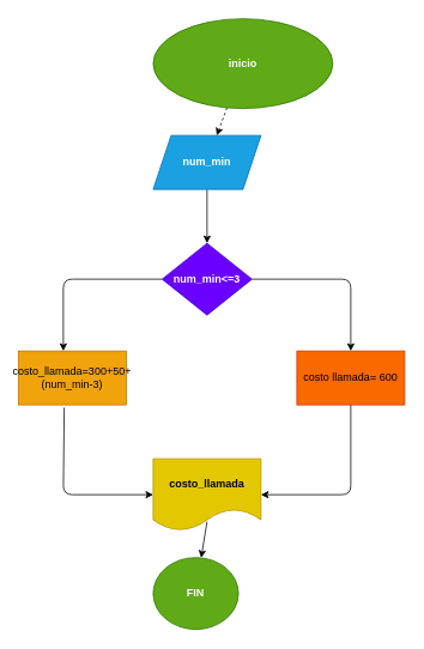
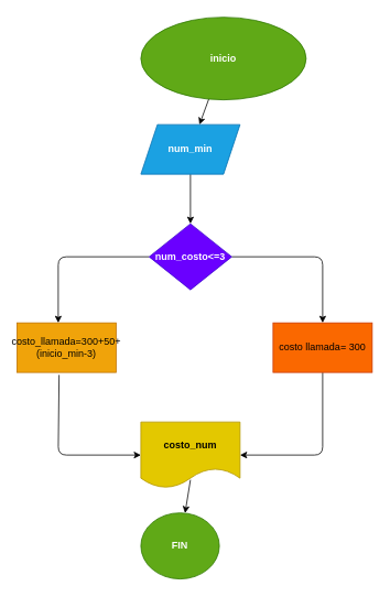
- <mxCell id="2" value="" style="edgeStyle=none;html=1;dashed=1;" edge="1" parent="1" source="3" target="6"><mxGeometry relative="1" as="geometry" /></mxCell>
+ <mxCell id="2" value="" style="edgeStyle=none;html=1;" edge="1" parent="1" source="3" target="6"><mxGeometry relative="1" as="geometry" /></mxCell>
- <mxCell id="9" value="&lt;b&gt;num_min&amp;lt;=3&lt;/b&gt;" style="rhombus;whiteSpace=wrap;html=1;fillColor=#6a00ff;fontColor=#ffffff;strokeColor=#3700CC;" vertex="1" parent="1"><mxGeometry x="180" y="270" width="100" height="80" as="geometry" /></mxCell>
+ <mxCell id="9" value="&lt;b&gt;num_costo&amp;lt;=3&lt;/b&gt;" style="rhombus;whiteSpace=wrap;html=1;fillColor=#6a00ff;fontColor=#ffffff;strokeColor=#3700CC;" vertex="1" parent="1"><mxGeometry x="180" y="270" width="100" height="80" as="geometry" /></mxCell>
- <mxCell id="11" value="costo_llamada=300+50+(num_min-3)" style="rounded=0;whiteSpace=wrap;html=1;fillColor=#f0a30a;fontColor=#000000;strokeColor=#BD7000;" vertex="1" parent="1"><mxGeometry x="20" y="390" width="120" height="60" as="geometry" /></mxCell>
+ <mxCell id="11" value="costo_llamada=300+50+(inicio_min-3)" style="rounded=0;whiteSpace=wrap;html=1;fillColor=#f0a30a;fontColor=#000000;strokeColor=#BD7000;" vertex="1" parent="1"><mxGeometry x="20" y="390" width="120" height="60" as="geometry" /></mxCell>
- <mxCell id="13" value="costo llamada= 600" style="rounded=0;whiteSpace=wrap;html=1;fillColor=#fa6800;fontColor=#000000;strokeColor=#C73500;" vertex="1" parent="1"><mxGeometry x="330" y="390" width="120" height="60" as="geometry" /></mxCell>
+ <mxCell id="13" value="costo llamada= 300" style="rounded=0;whiteSpace=wrap;html=1;fillColor=#fa6800;fontColor=#000000;strokeColor=#C73500;" vertex="1" parent="1"><mxGeometry x="330" y="390" width="120" height="60" as="geometry" /></mxCell>
- <mxCell id="16" value="&lt;b&gt;costo_llamada&lt;/b&gt;" style="shape=document;whiteSpace=wrap;html=1;boundedLbl=1;fillColor=#e3c800;fontColor=#000000;strokeColor=#B09500;" vertex="1" parent="1"><mxGeometry x="170" y="510" width="120" height="80" as="geometry" /></mxCell>
+ <mxCell id="16" value="&lt;b&gt;costo_num&lt;/b&gt;" style="shape=document;whiteSpace=wrap;html=1;boundedLbl=1;fillColor=#e3c800;fontColor=#000000;strokeColor=#B09500;" vertex="1" parent="1"><mxGeometry x="170" y="510" width="120" height="80" as="geometry" /></mxCell>
